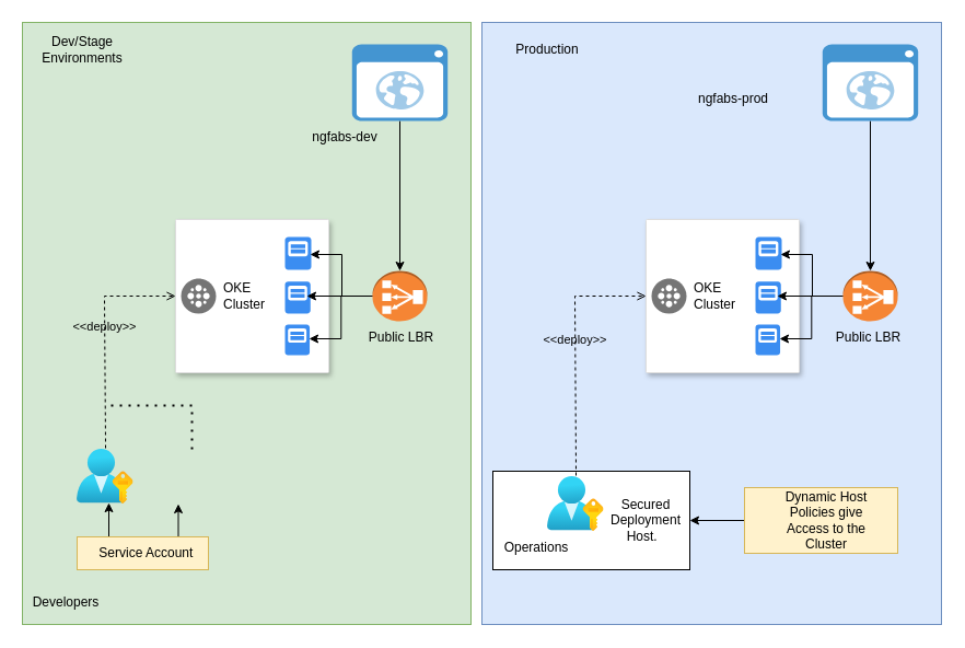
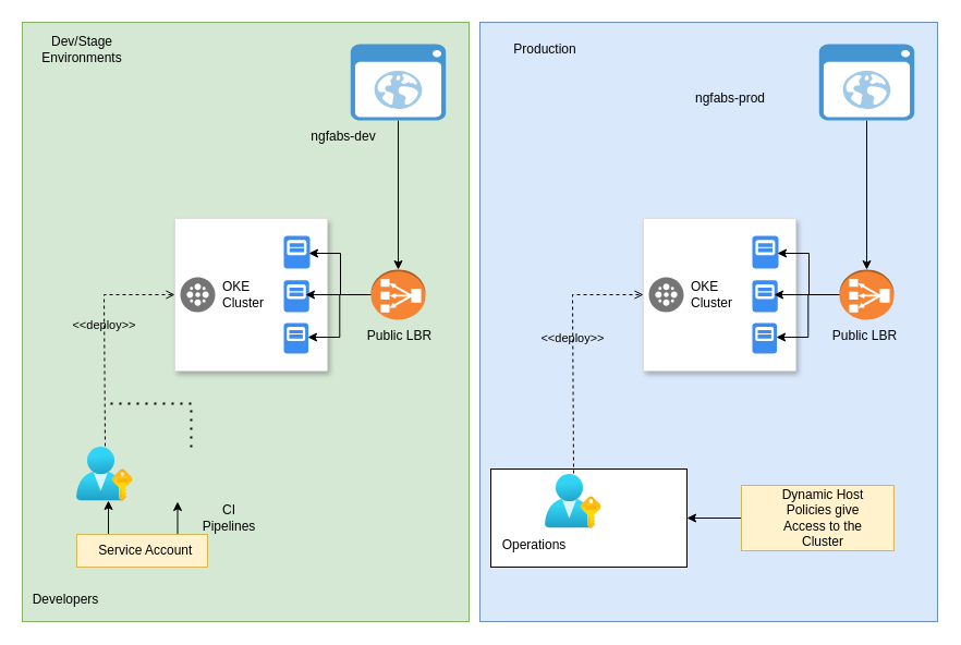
+ <mxCell id="25" value="CI Pipelines" style="text;html=1;strokeColor=none;fillColor=none;align=center;verticalAlign=middle;whiteSpace=wrap;rounded=0;" vertex="1" parent="1"><mxGeometry x="180" y="460" width="60" height="30" as="geometry" /></mxCell>
- <mxCell id="40" value="Secured Deployment Host.&amp;nbsp;&amp;nbsp;" style="text;html=1;strokeColor=none;fillColor=none;align=center;verticalAlign=middle;whiteSpace=wrap;rounded=0;" vertex="1" parent="1"><mxGeometry x="560" y="450" width="60" height="50" as="geometry" /></mxCell>
